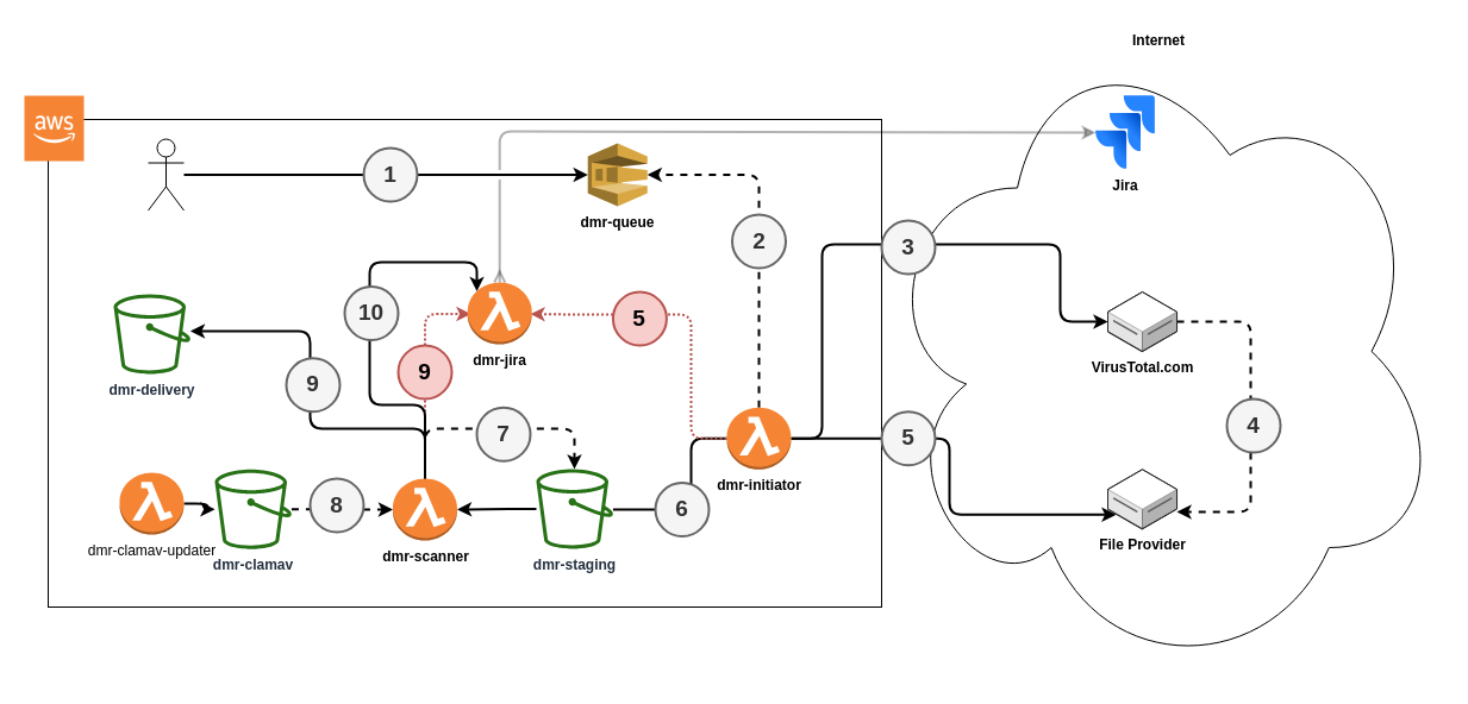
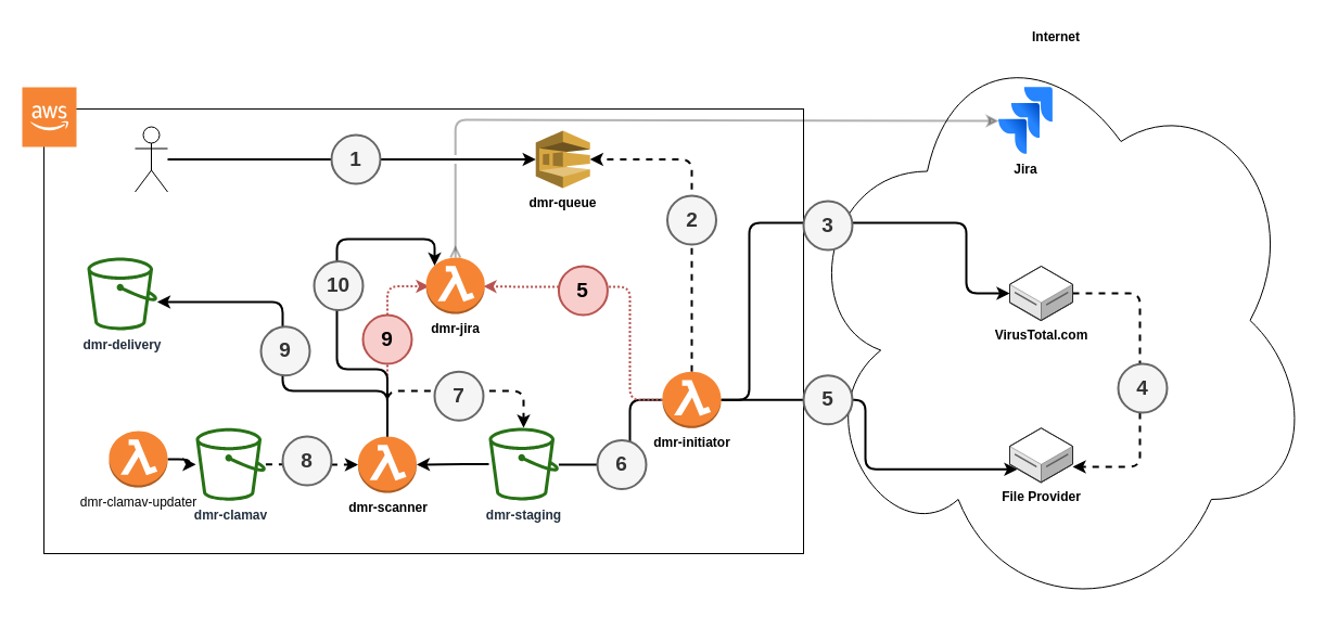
- <mxCell id="28" value="dmr-delivery" style="outlineConnect=0;fontColor=#232F3E;gradientColor=none;fillColor=#277116;strokeColor=none;dashed=0;verticalLabelPosition=bottom;verticalAlign=top;align=center;html=1;fontSize=12;fontStyle=1;aspect=fixed;pointerEvents=1;shape=mxgraph.aws4.bucket;" parent="1" vertex="1"><mxGeometry x="95" y="247" width="64.42" height="67" as="geometry" /></mxCell>
+ <mxCell id="28" value="dmr-delivery" style="outlineConnect=0;fontColor=#232F3E;gradientColor=none;fillColor=#277116;strokeColor=none;dashed=0;verticalLabelPosition=bottom;verticalAlign=top;align=center;html=1;fontSize=12;fontStyle=1;aspect=fixed;pointerEvents=1;shape=mxgraph.aws4.bucket;" parent="1" vertex="1"><mxGeometry x="80" y="237" width="64.42" height="67" as="geometry" /></mxCell>
